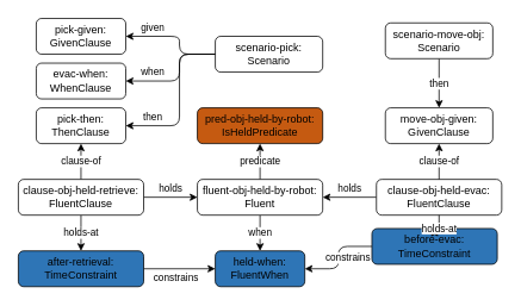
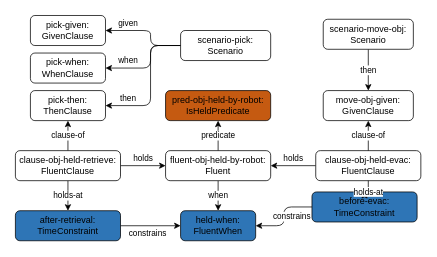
- <mxCell id="26" value="evac-when: WhenClause" style="rounded=1;whiteSpace=wrap;html=1;" vertex="1" parent="1"><mxGeometry x="40" y="70" width="100" height="40" as="geometry" /></mxCell>
+ <mxCell id="26" value="pick-when: WhenClause" style="rounded=1;whiteSpace=wrap;html=1;" vertex="1" parent="1"><mxGeometry x="40" y="70" width="100" height="40" as="geometry" /></mxCell>
